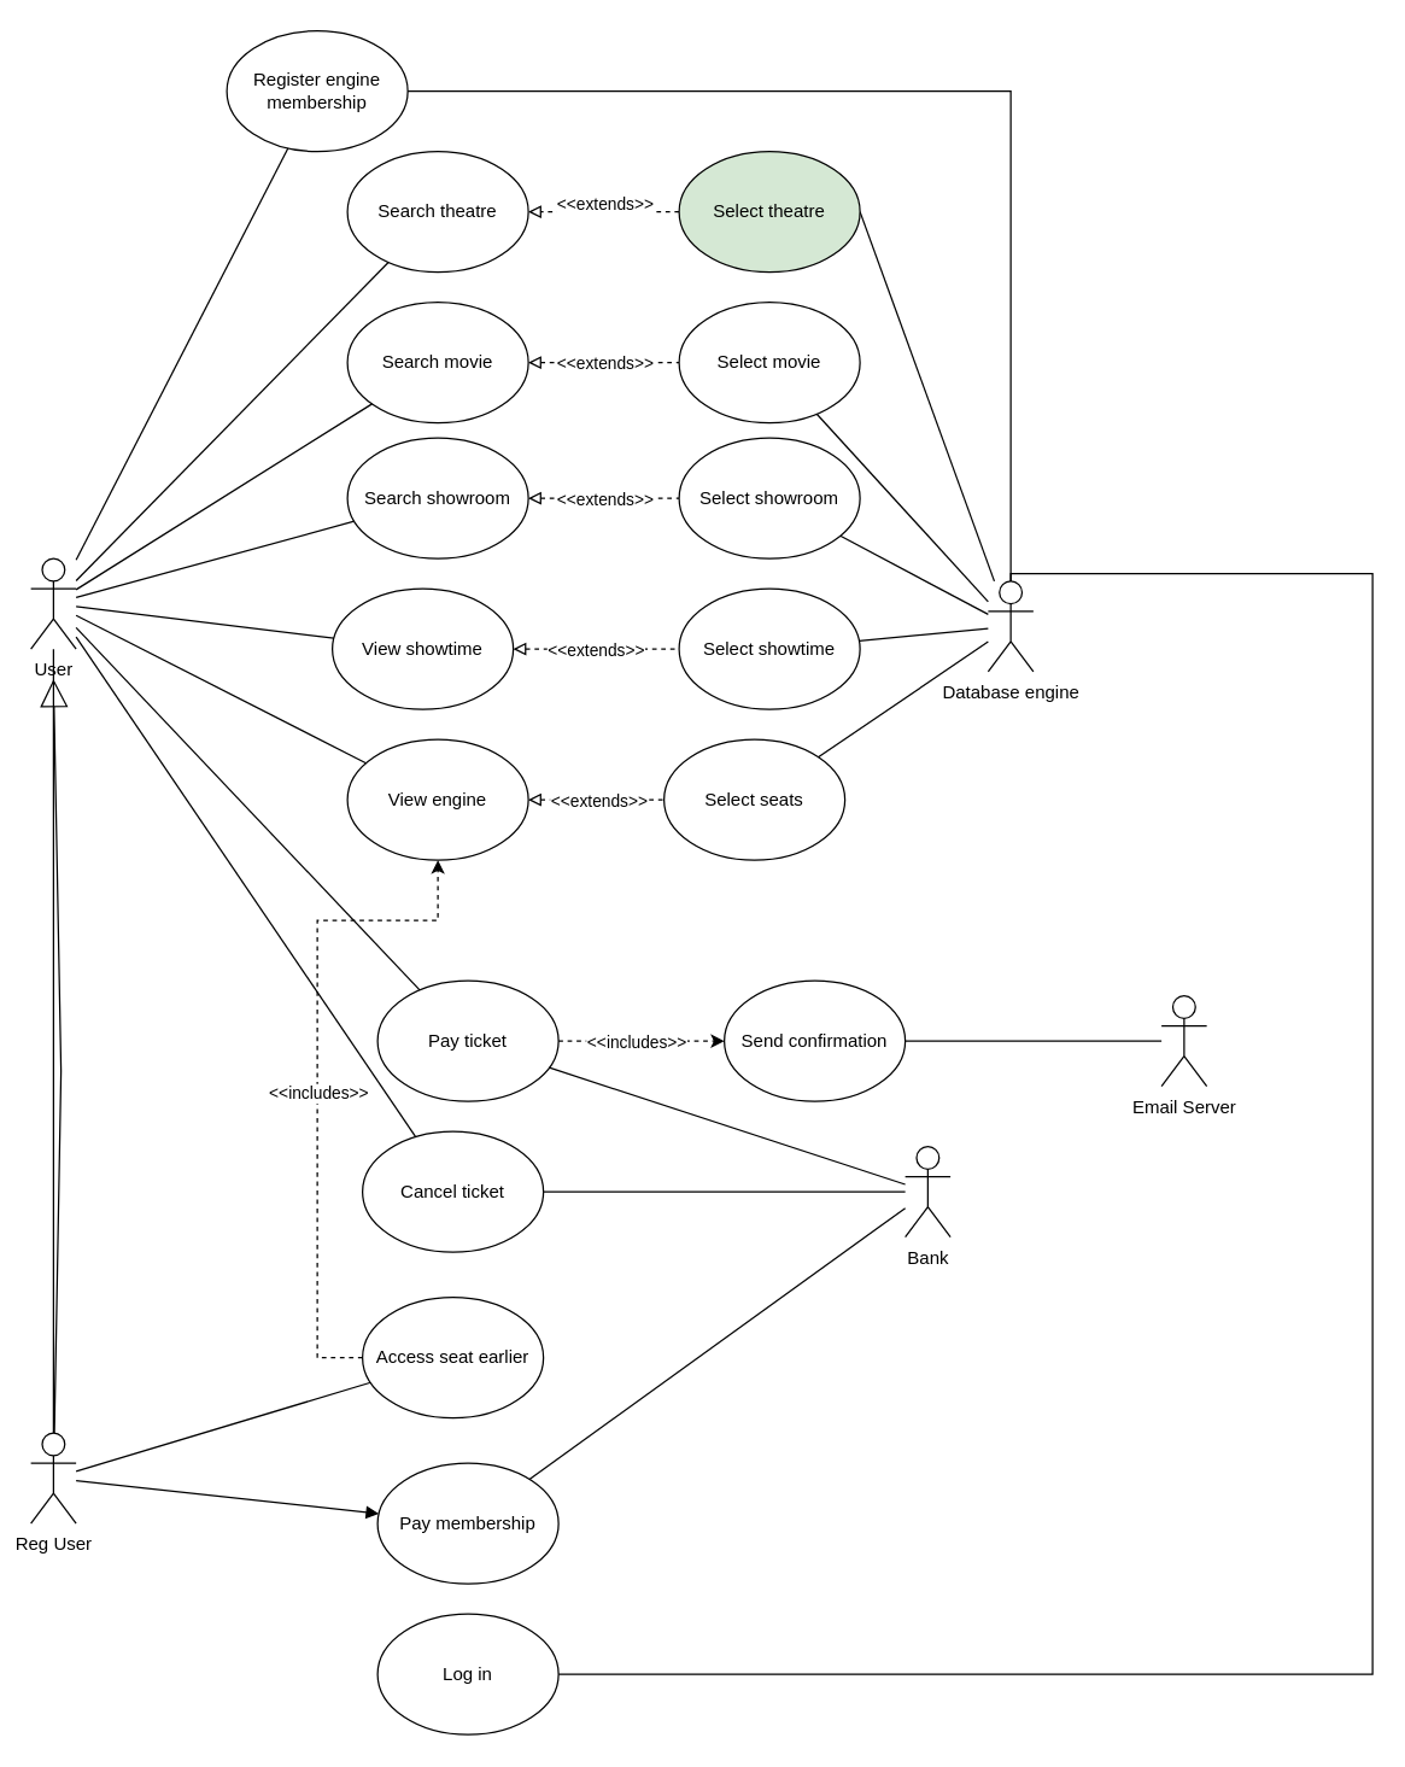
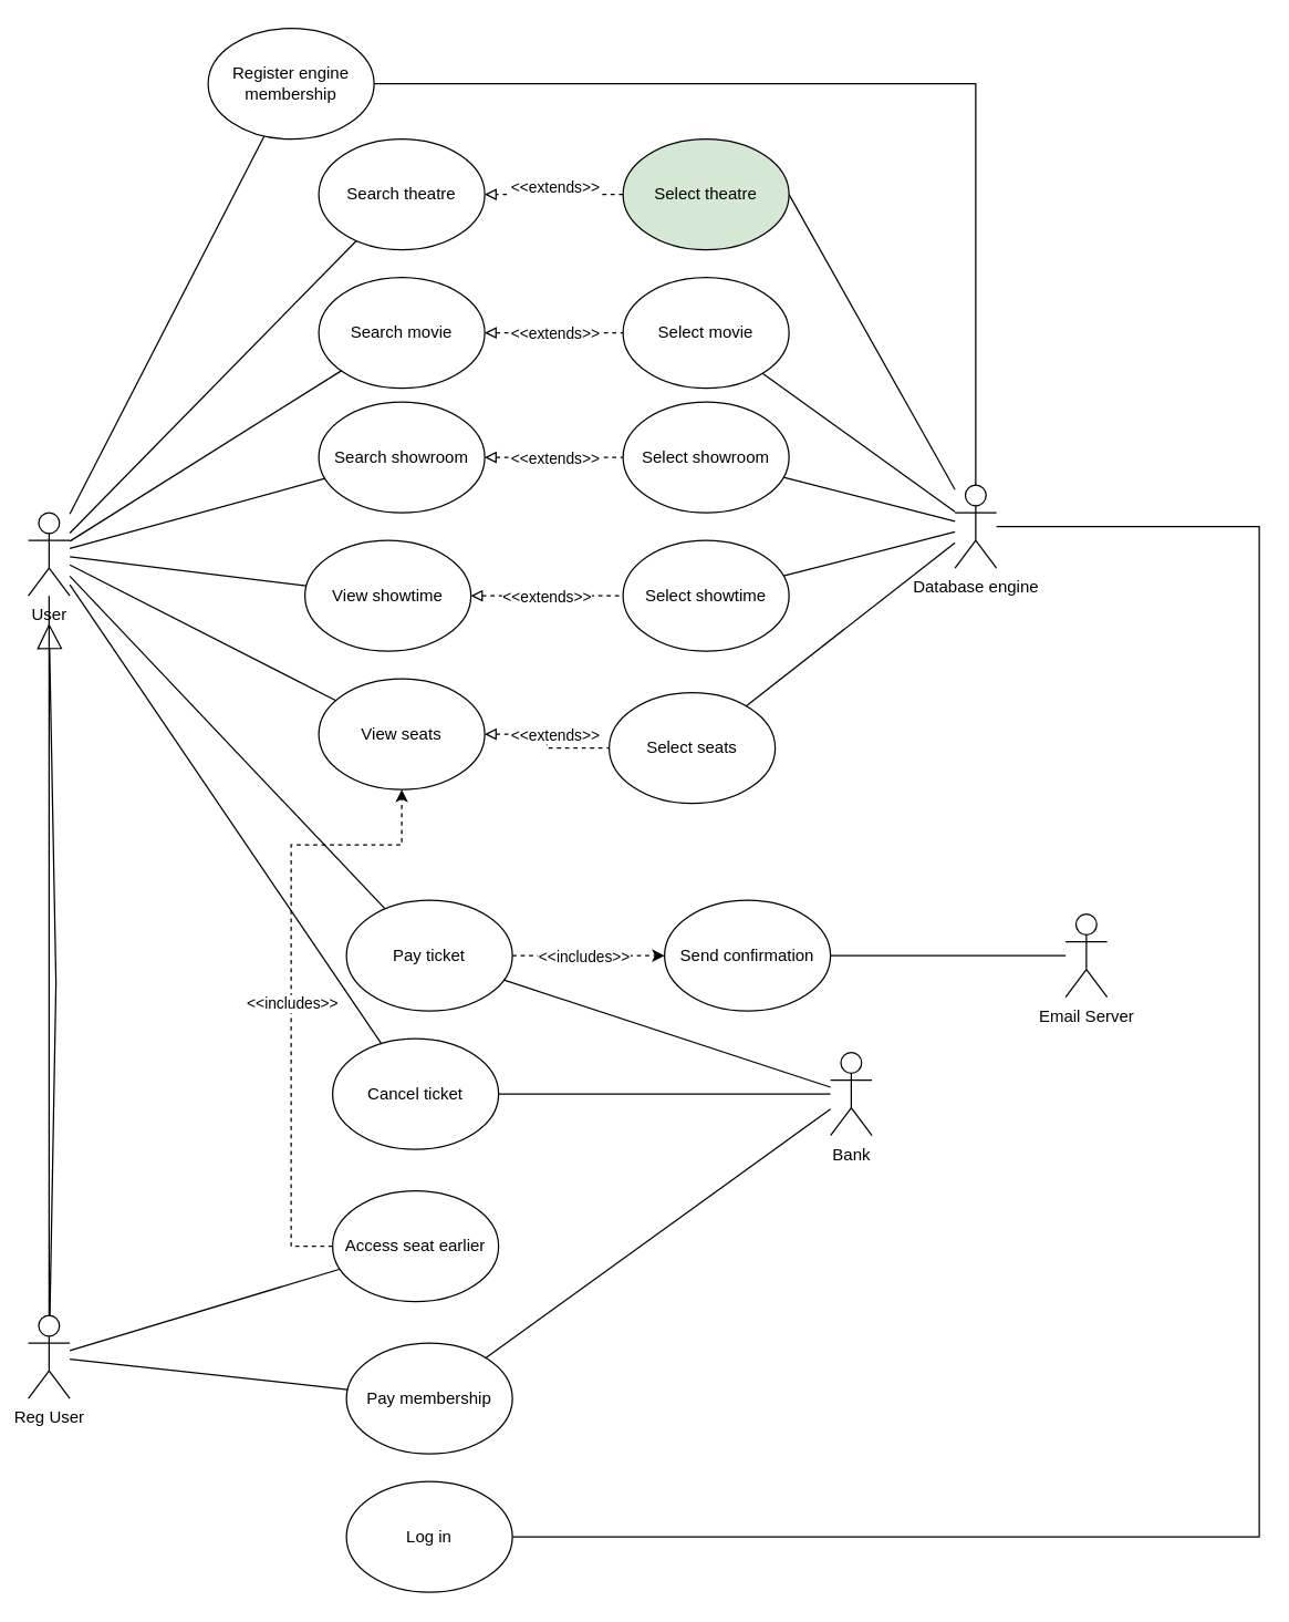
- <mxCell id="17" value="Database engine" style="shape=umlActor;verticalLabelPosition=bottom;verticalAlign=top;html=1;outlineConnect=0;" parent="1" vertex="1"><mxGeometry x="655" y="385" width="30" height="60" as="geometry" /></mxCell>
+ <mxCell id="17" value="Database engine" style="shape=umlActor;verticalLabelPosition=bottom;verticalAlign=top;html=1;outlineConnect=0;" parent="1" vertex="1"><mxGeometry x="690" y="350" width="30" height="60" as="geometry" /></mxCell>
- <mxCell id="13" value="View engine" style="ellipse;whiteSpace=wrap;html=1;" parent="1" vertex="1"><mxGeometry x="230" y="490" width="120" height="80" as="geometry" /></mxCell>
+ <mxCell id="13" value="View seats" style="ellipse;whiteSpace=wrap;html=1;" parent="1" vertex="1"><mxGeometry x="230" y="490" width="120" height="80" as="geometry" /></mxCell>
- <mxCell id="8" value="Select seats" style="ellipse;whiteSpace=wrap;html=1;" parent="1" vertex="1"><mxGeometry x="440" y="490" width="120" height="80" as="geometry" /></mxCell>
+ <mxCell id="8" value="Select seats" style="ellipse;whiteSpace=wrap;html=1;" parent="1" vertex="1"><mxGeometry x="440" y="500" width="120" height="80" as="geometry" /></mxCell>
- <mxCell id="23" value="" style="endArrow=block;html=1;rounded=0;" parent="1" source="3" target="11" edge="1"><mxGeometry width="50" height="50" relative="1" as="geometry"><mxPoint x="60" y="419.812" as="sourcePoint" /><mxPoint x="277.254" y="561.931" as="targetPoint" /></mxGeometry></mxCell>
+ <mxCell id="23" value="" style="endArrow=none;html=1;rounded=0;" parent="1" source="3" target="11" edge="1"><mxGeometry width="50" height="50" relative="1" as="geometry"><mxPoint x="60" y="419.812" as="sourcePoint" /><mxPoint x="277.254" y="561.931" as="targetPoint" /></mxGeometry></mxCell>
